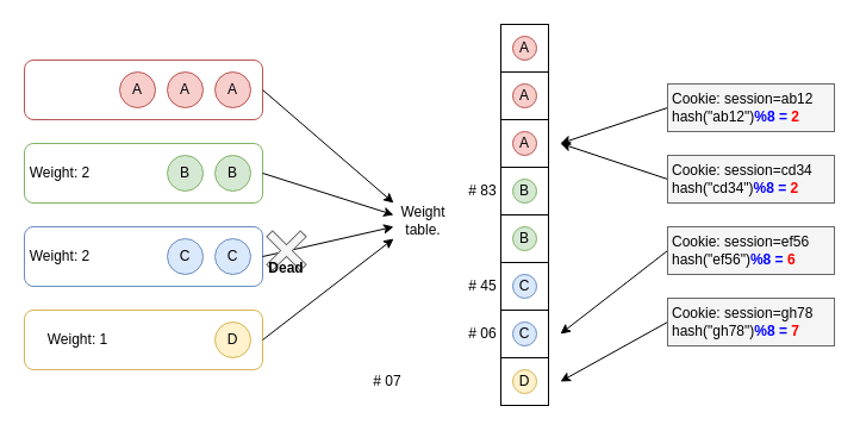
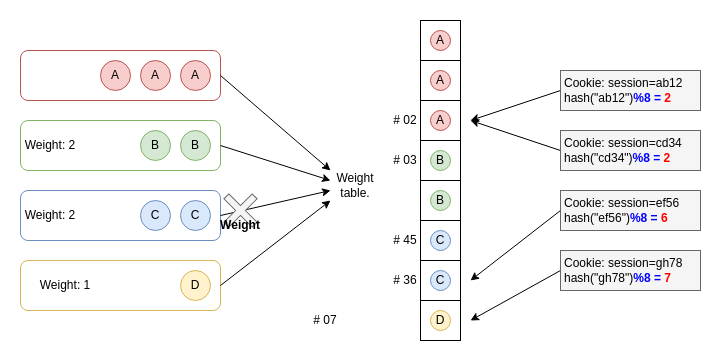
+ <mxCell id="32" value="# 02" style="text;html=1;strokeColor=none;fillColor=none;align=center;verticalAlign=middle;whiteSpace=wrap;rounded=0;" parent="1" vertex="1"><mxGeometry x="390" y="110" width="30" height="20" as="geometry" /></mxCell>
- <mxCell id="36" value="# 83" style="text;html=1;strokeColor=none;fillColor=none;align=center;verticalAlign=middle;whiteSpace=wrap;rounded=0;" parent="1" vertex="1"><mxGeometry x="390" y="150" width="30" height="20" as="geometry" /></mxCell>
+ <mxCell id="36" value="# 03" style="text;html=1;strokeColor=none;fillColor=none;align=center;verticalAlign=middle;whiteSpace=wrap;rounded=0;" parent="1" vertex="1"><mxGeometry x="390" y="150" width="30" height="20" as="geometry" /></mxCell>
- <mxCell id="19" value="Dead" style="text;html=1;strokeColor=none;fillColor=none;align=center;verticalAlign=middle;whiteSpace=wrap;rounded=0;fontStyle=1" parent="1" vertex="1"><mxGeometry x="210" y="210" width="60" height="30" as="geometry" /></mxCell>
+ <mxCell id="19" value="Weight" style="text;html=1;strokeColor=none;fillColor=none;align=center;verticalAlign=middle;whiteSpace=wrap;rounded=0;fontStyle=1" parent="1" vertex="1"><mxGeometry x="210" y="210" width="60" height="30" as="geometry" /></mxCell>
- <mxCell id="47" value="# 06" style="text;html=1;strokeColor=none;fillColor=none;align=center;verticalAlign=middle;whiteSpace=wrap;rounded=0;" parent="1" vertex="1"><mxGeometry x="390" y="270" width="30" height="20" as="geometry" /></mxCell>
+ <mxCell id="47" value="# 36" style="text;html=1;strokeColor=none;fillColor=none;align=center;verticalAlign=middle;whiteSpace=wrap;rounded=0;" parent="1" vertex="1"><mxGeometry x="390" y="270" width="30" height="20" as="geometry" /></mxCell>
